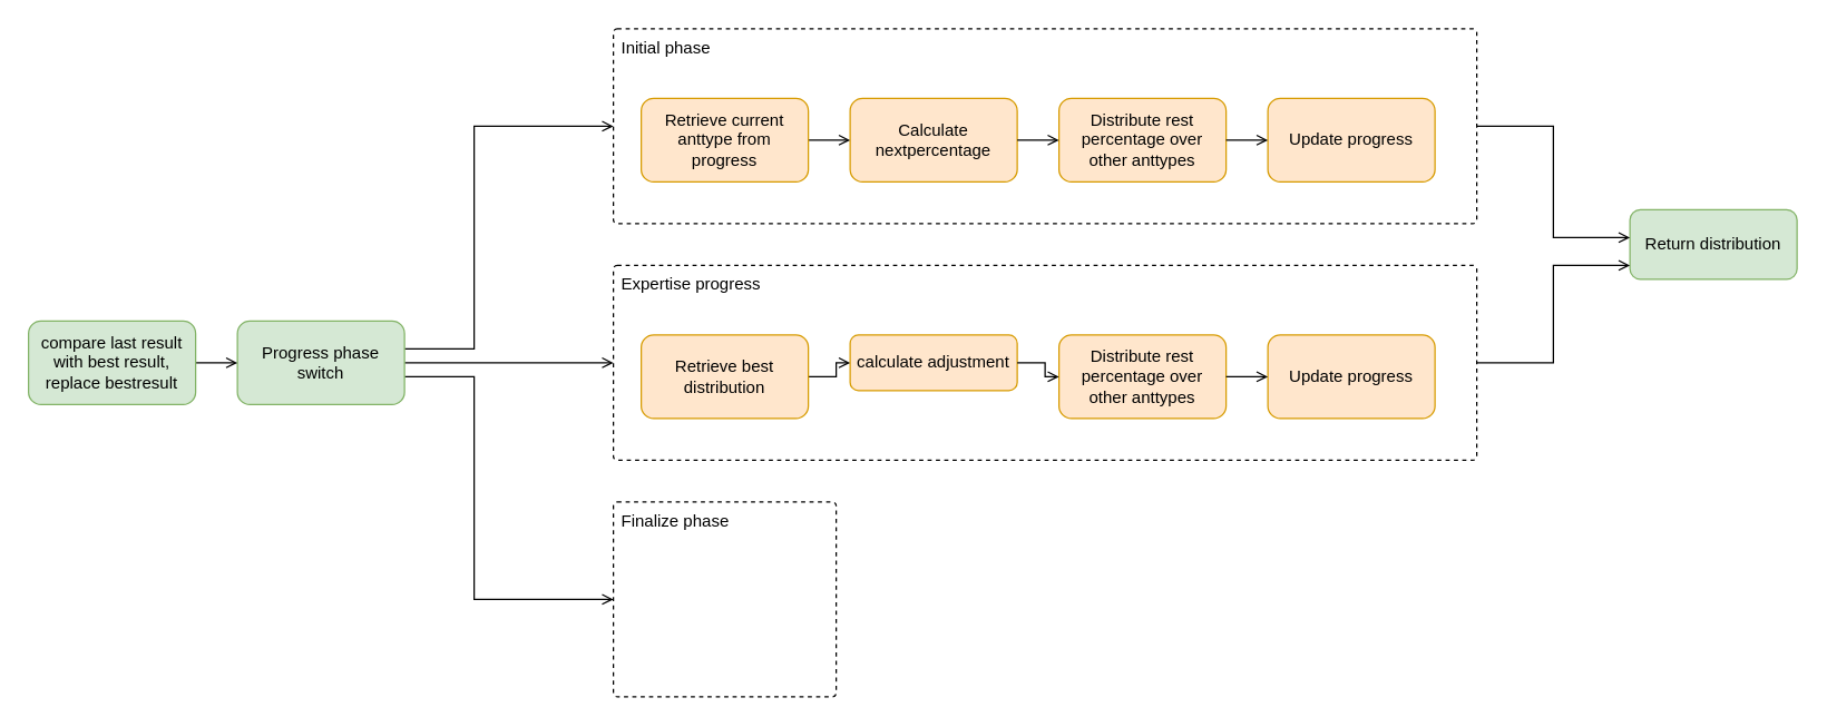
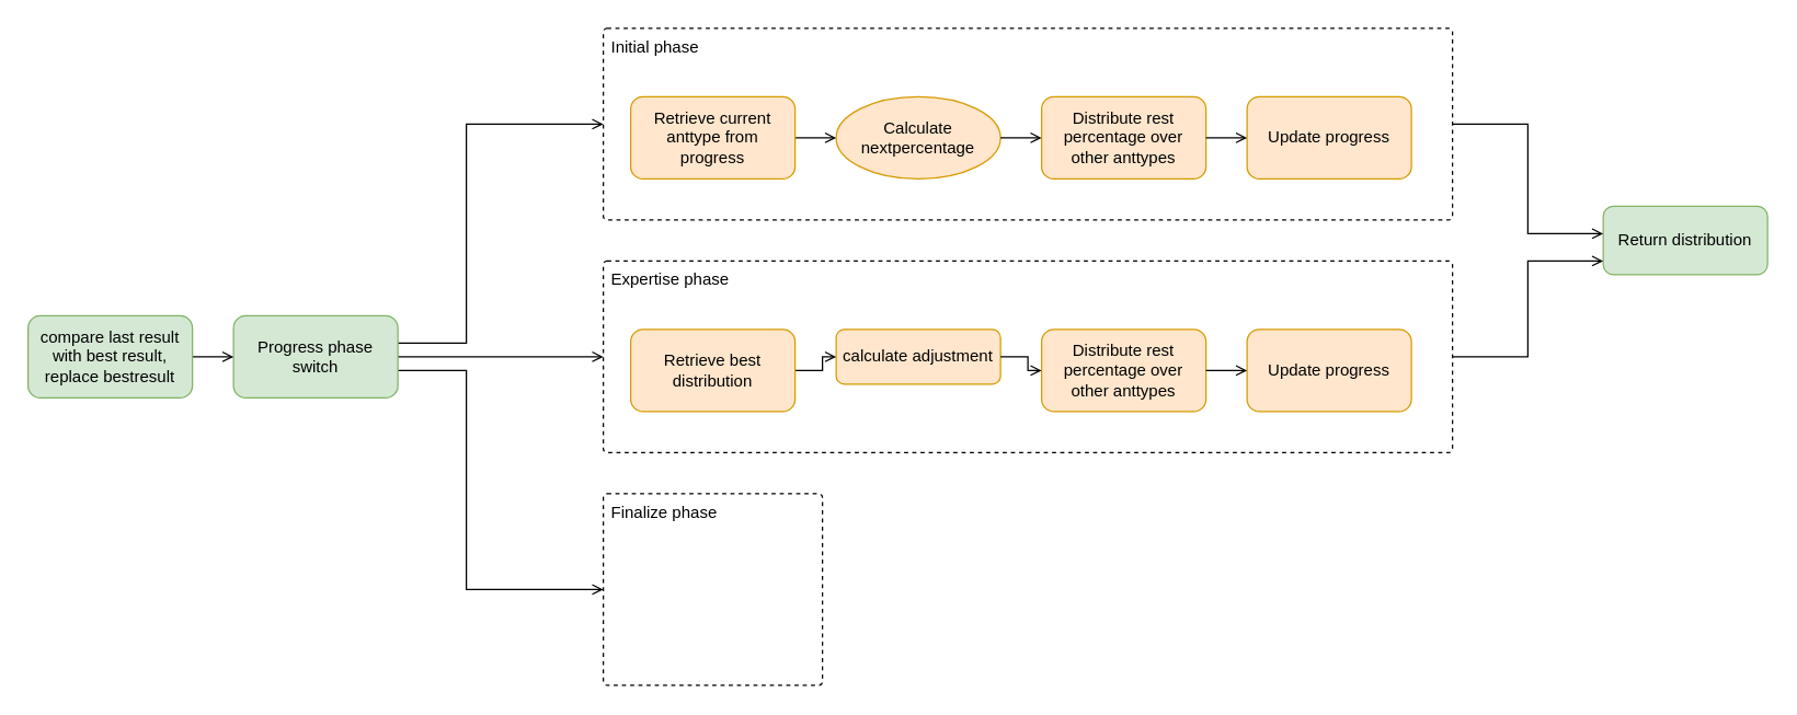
- <mxCell id="21" value="Calculate nextpercentage" style="rounded=1;whiteSpace=wrap;html=1;fillColor=#ffe6cc;align=center;strokeColor=#d79b00;spacing=4;" parent="19" vertex="1"><mxGeometry x="170" y="50" width="120" height="60" as="geometry" /></mxCell>
+ <mxCell id="21" value="Calculate nextpercentage" style="ellipse;whiteSpace=wrap;html=1;fillColor=#ffe6cc;align=center;strokeColor=#d79b00;spacing=4;" parent="19" vertex="1"><mxGeometry x="170" y="50" width="120" height="60" as="geometry" /></mxCell>
- <mxCell id="11" value="Expertise progress" style="rounded=1;whiteSpace=wrap;html=1;arcSize=2;dashed=1;fillColor=none;align=left;verticalAlign=top;spacingLeft=4;" parent="10" vertex="1"><mxGeometry width="620" height="140" as="geometry" /></mxCell>
+ <mxCell id="11" value="Expertise phase" style="rounded=1;whiteSpace=wrap;html=1;arcSize=2;dashed=1;fillColor=none;align=left;verticalAlign=top;spacingLeft=4;" parent="10" vertex="1"><mxGeometry width="620" height="140" as="geometry" /></mxCell>
